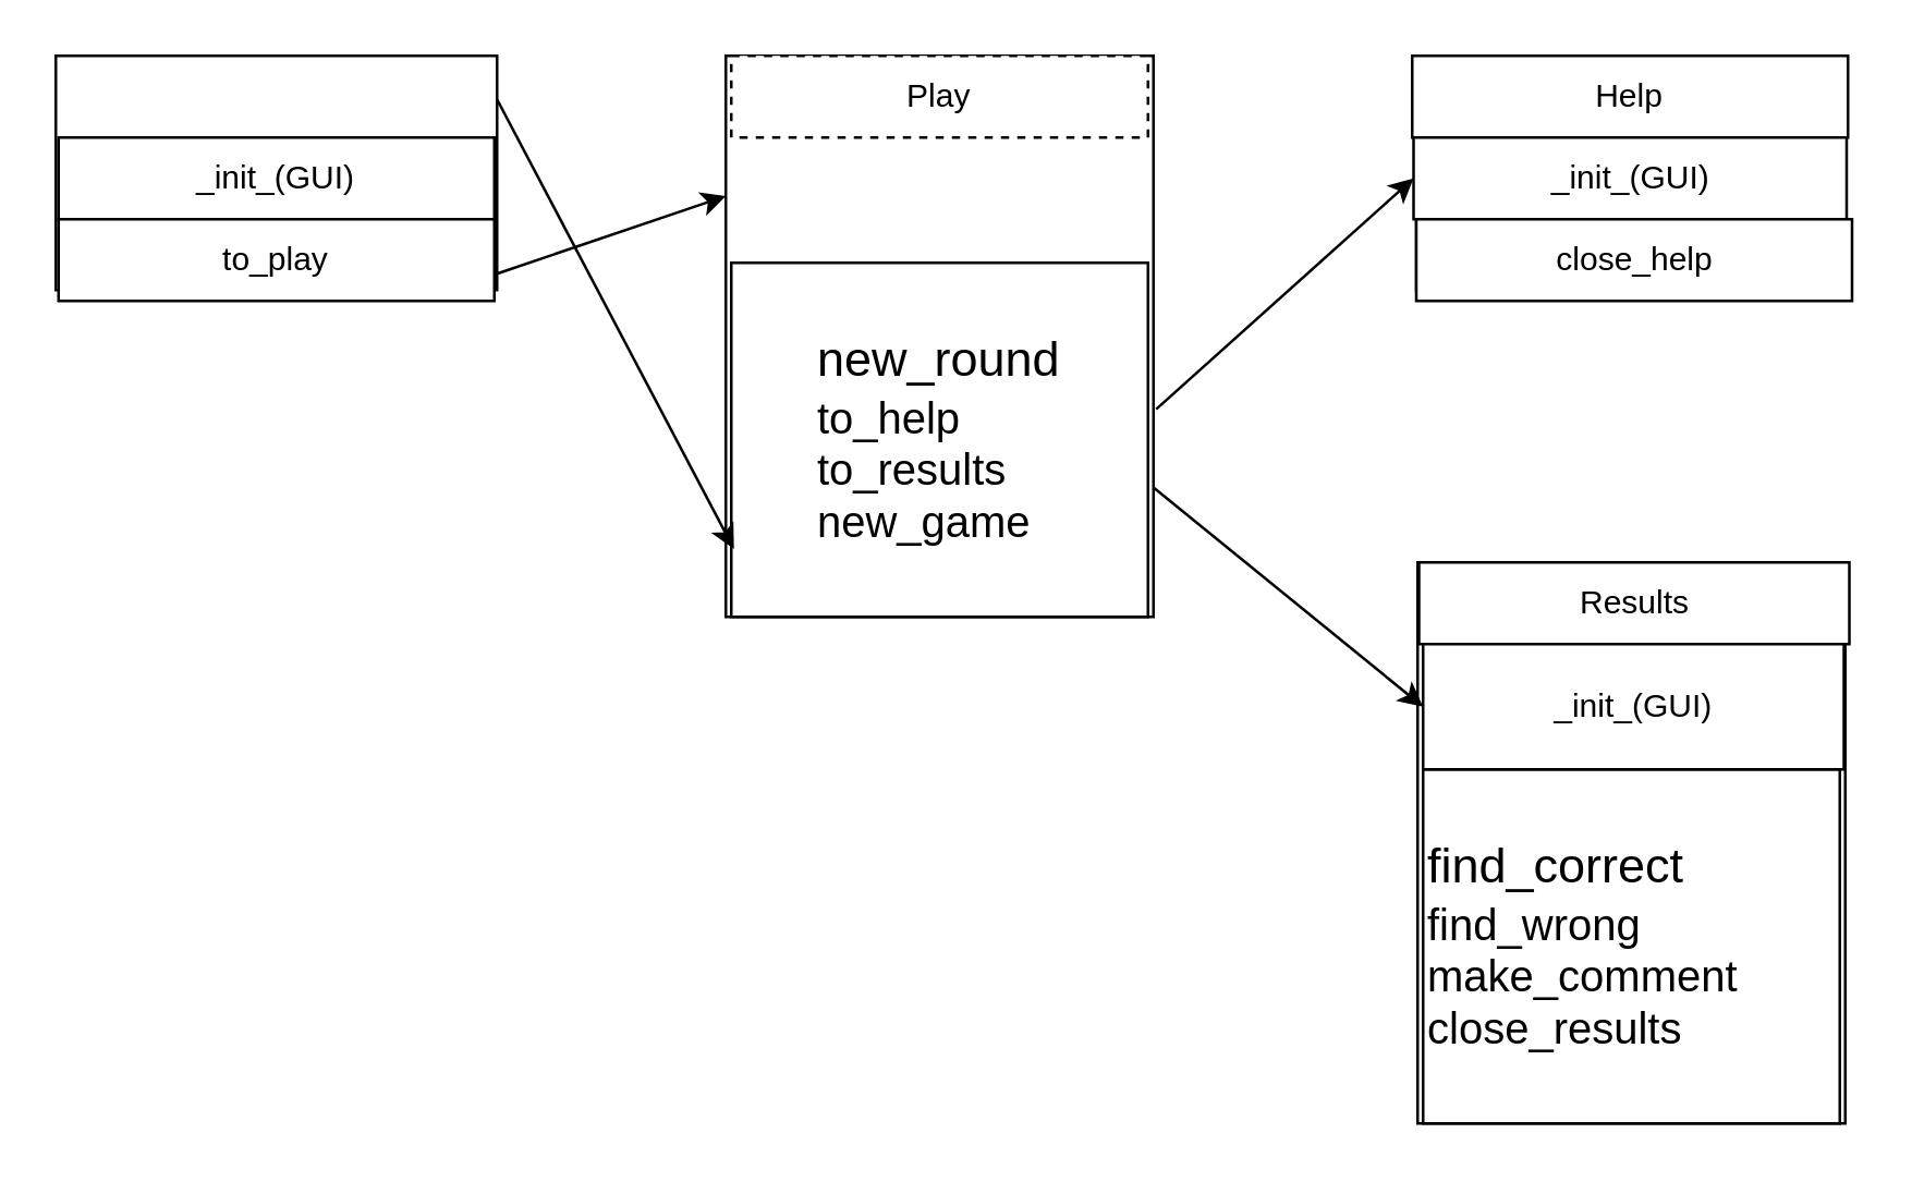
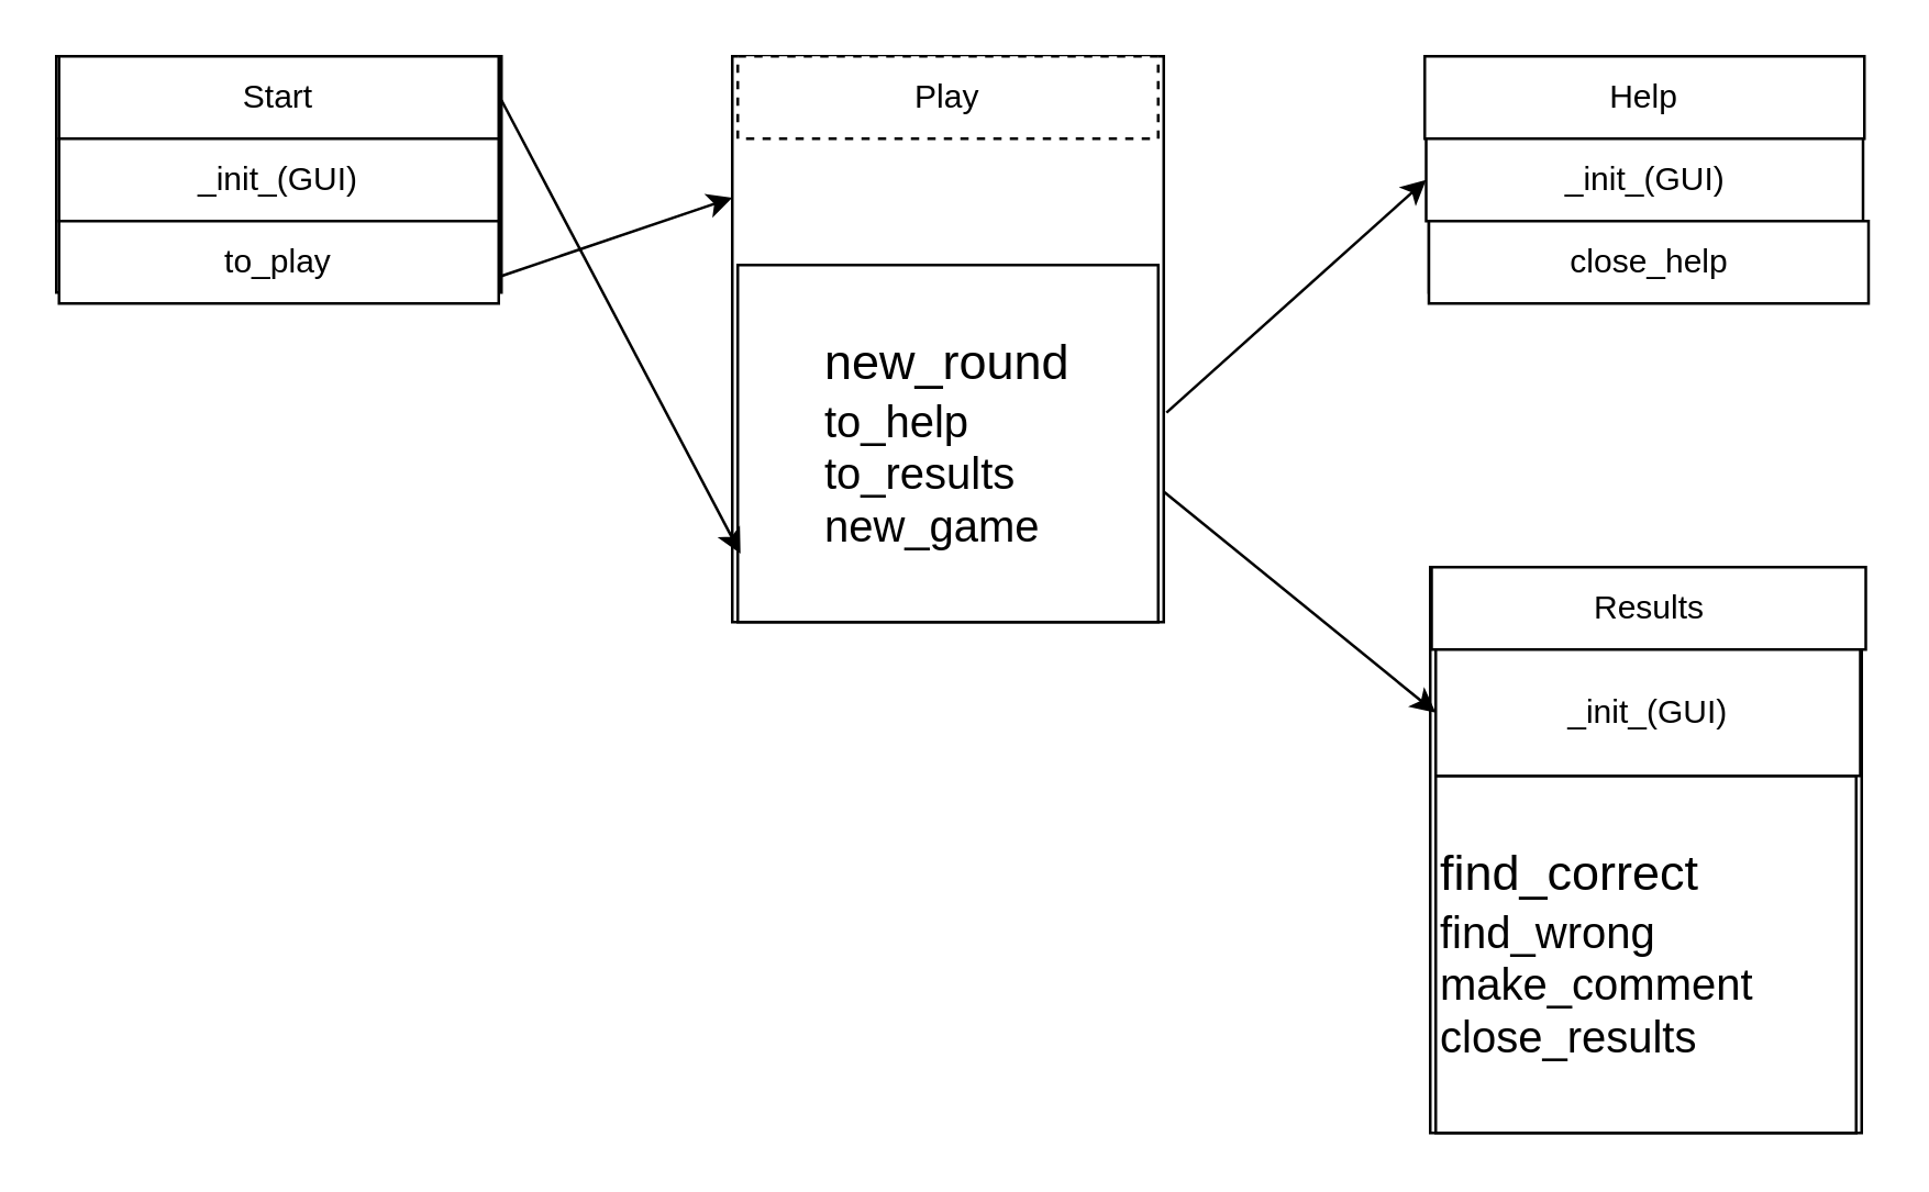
+ <mxCell id="6" value="Start" style="rounded=0;whiteSpace=wrap;html=1;" vertex="1" parent="1"><mxGeometry x="21" y="20" width="160" height="30" as="geometry" /></mxCell>
